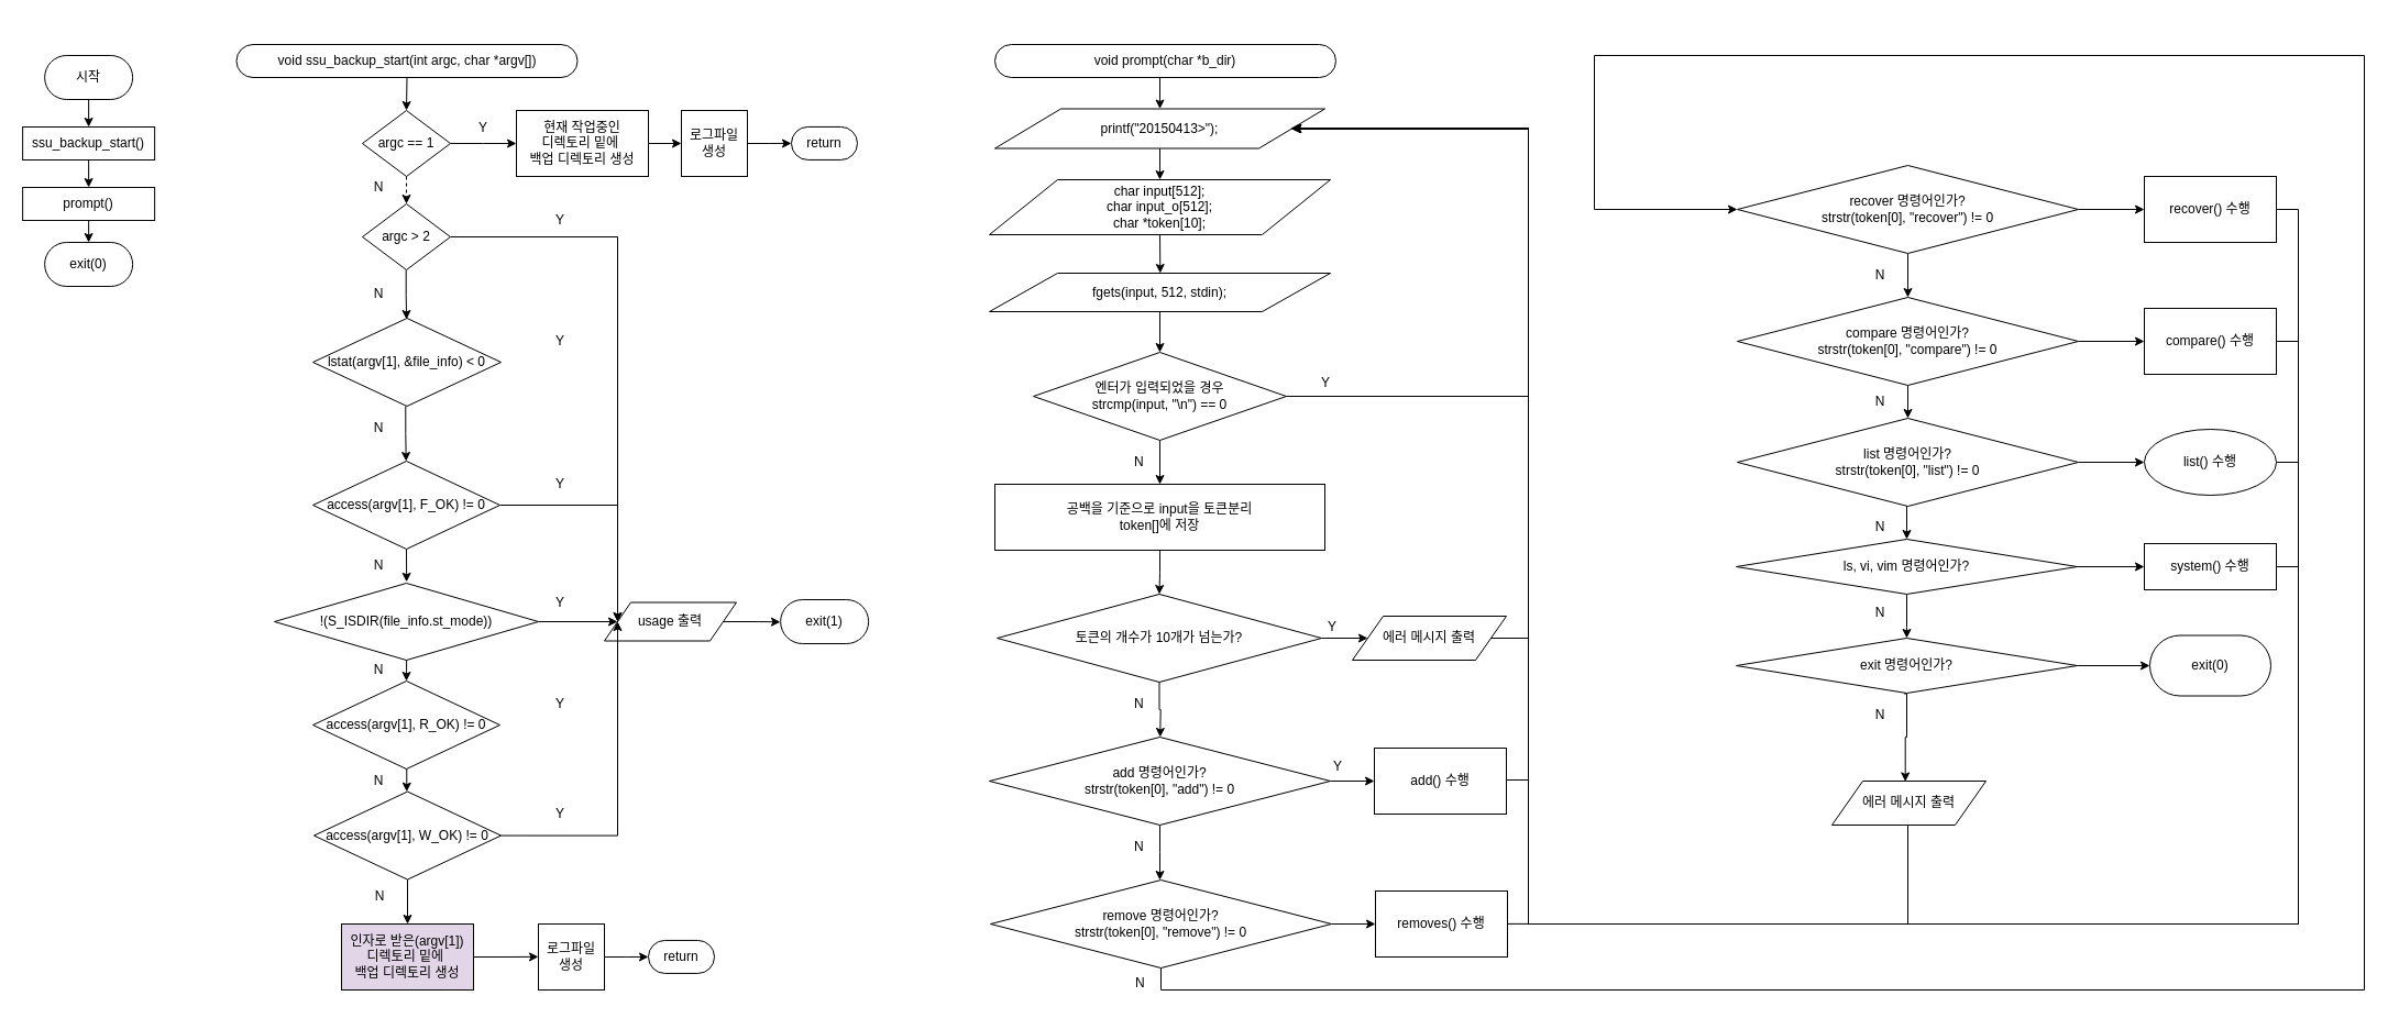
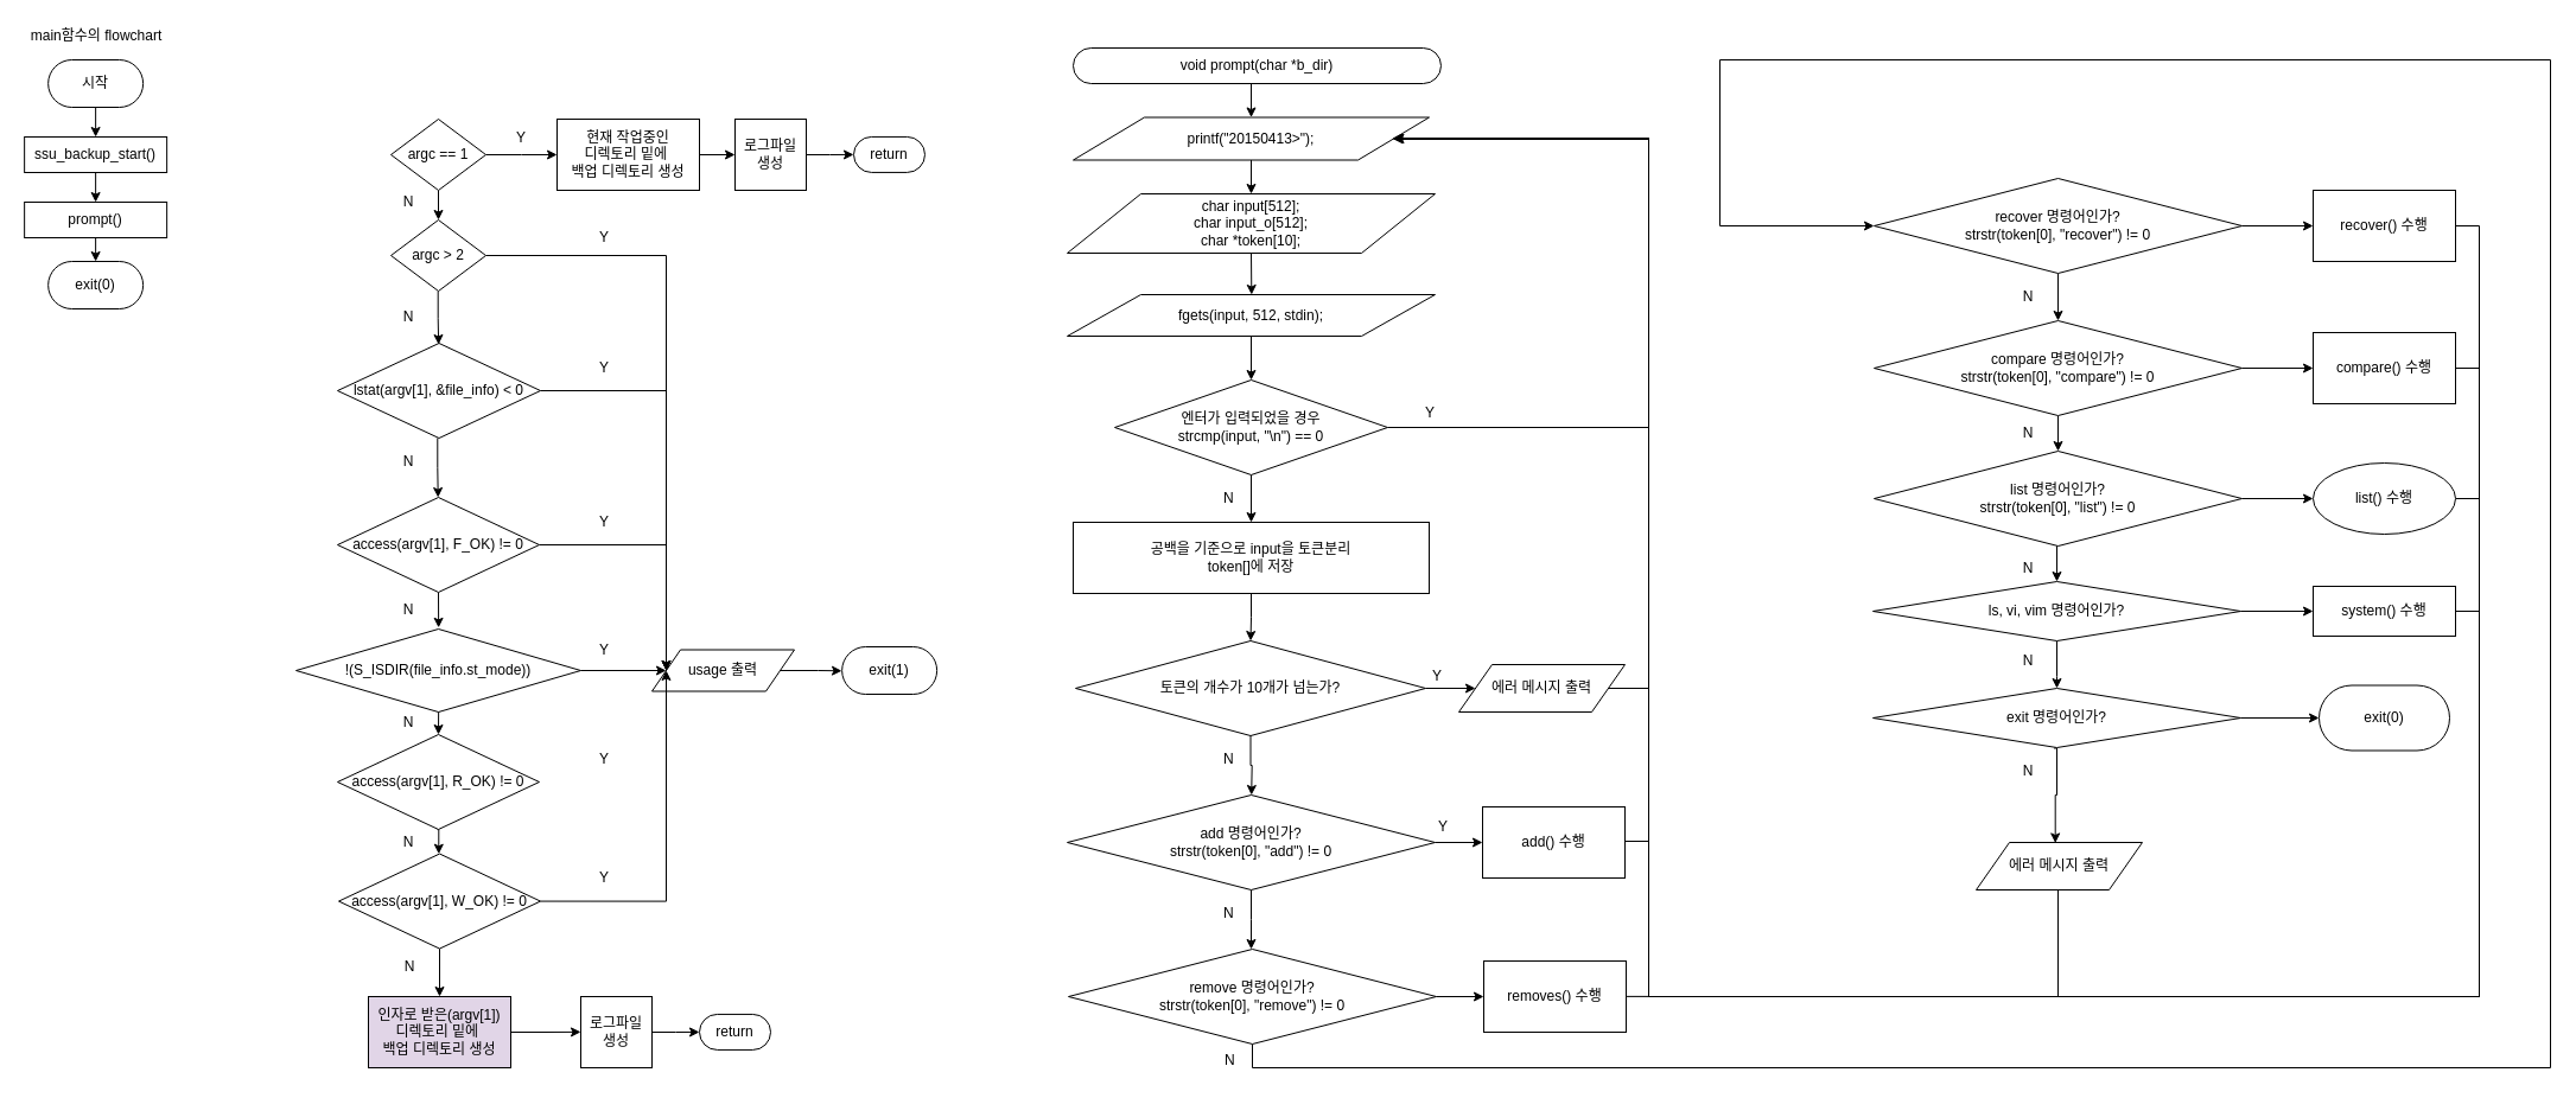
+ <mxCell id="10" value="main함수의 flowchart" style="text;html=1;strokeColor=none;fillColor=none;align=center;verticalAlign=middle;whiteSpace=wrap;rounded=0;" vertex="1" parent="1"><mxGeometry x="21.143" y="20" width="120" height="20" as="geometry" /></mxCell>
- <mxCell id="12" value="void ssu_backup_start(int argc, char *argv[])&lt;br&gt;" style="rounded=1;whiteSpace=wrap;html=1;arcSize=50;" vertex="1" parent="1"><mxGeometry x="214.5" y="40" width="310" height="30" as="geometry" /></mxCell>
- <mxCell id="11" style="edgeStyle=orthogonalEdgeStyle;rounded=0;orthogonalLoop=1;jettySize=auto;html=1;exitX=0.5;exitY=1;exitDx=0;exitDy=0;entryX=0.5;entryY=0;entryDx=0;entryDy=0;" edge="1" parent="1" source="12" target="15"><mxGeometry relative="1" as="geometry" /></mxCell>
- <mxCell id="13" style="edgeStyle=orthogonalEdgeStyle;rounded=0;orthogonalLoop=1;jettySize=auto;html=1;exitX=0.5;exitY=1;exitDx=0;exitDy=0;entryX=0.5;entryY=0;entryDx=0;entryDy=0;dashed=1;" edge="1" parent="1" source="15" target="18"><mxGeometry relative="1" as="geometry" /></mxCell>
+ <mxCell id="13" style="edgeStyle=orthogonalEdgeStyle;rounded=0;orthogonalLoop=1;jettySize=auto;html=1;exitX=0.5;exitY=1;exitDx=0;exitDy=0;entryX=0.5;entryY=0;entryDx=0;entryDy=0;" edge="1" parent="1" source="15" target="18"><mxGeometry relative="1" as="geometry" /></mxCell>
+ <mxCell id="30" style="edgeStyle=orthogonalEdgeStyle;rounded=0;orthogonalLoop=1;jettySize=auto;html=1;exitX=1;exitY=0.5;exitDx=0;exitDy=0;entryX=0;entryY=0.5;entryDx=0;entryDy=0;" edge="1" parent="1" source="32" target="27"><mxGeometry relative="1" as="geometry" /></mxCell>
